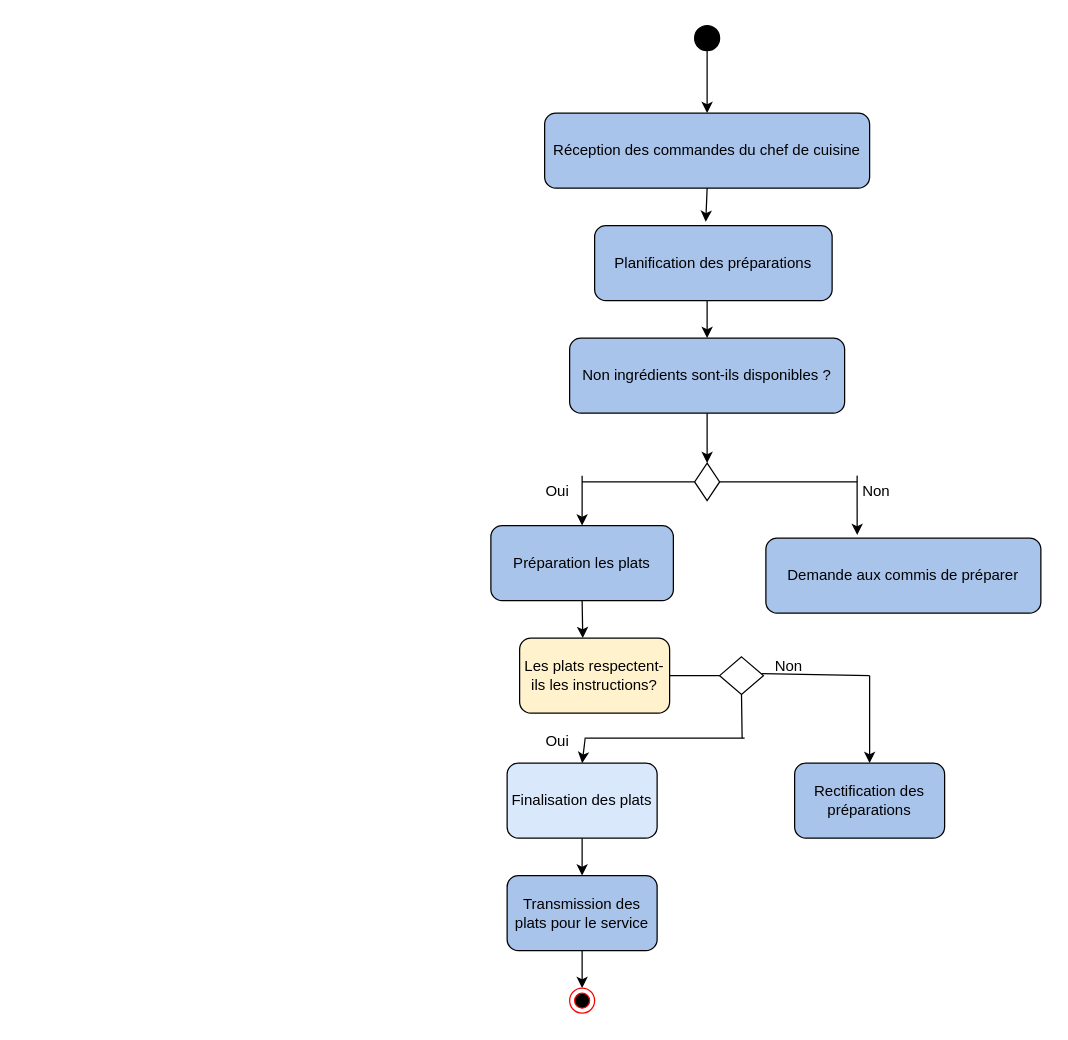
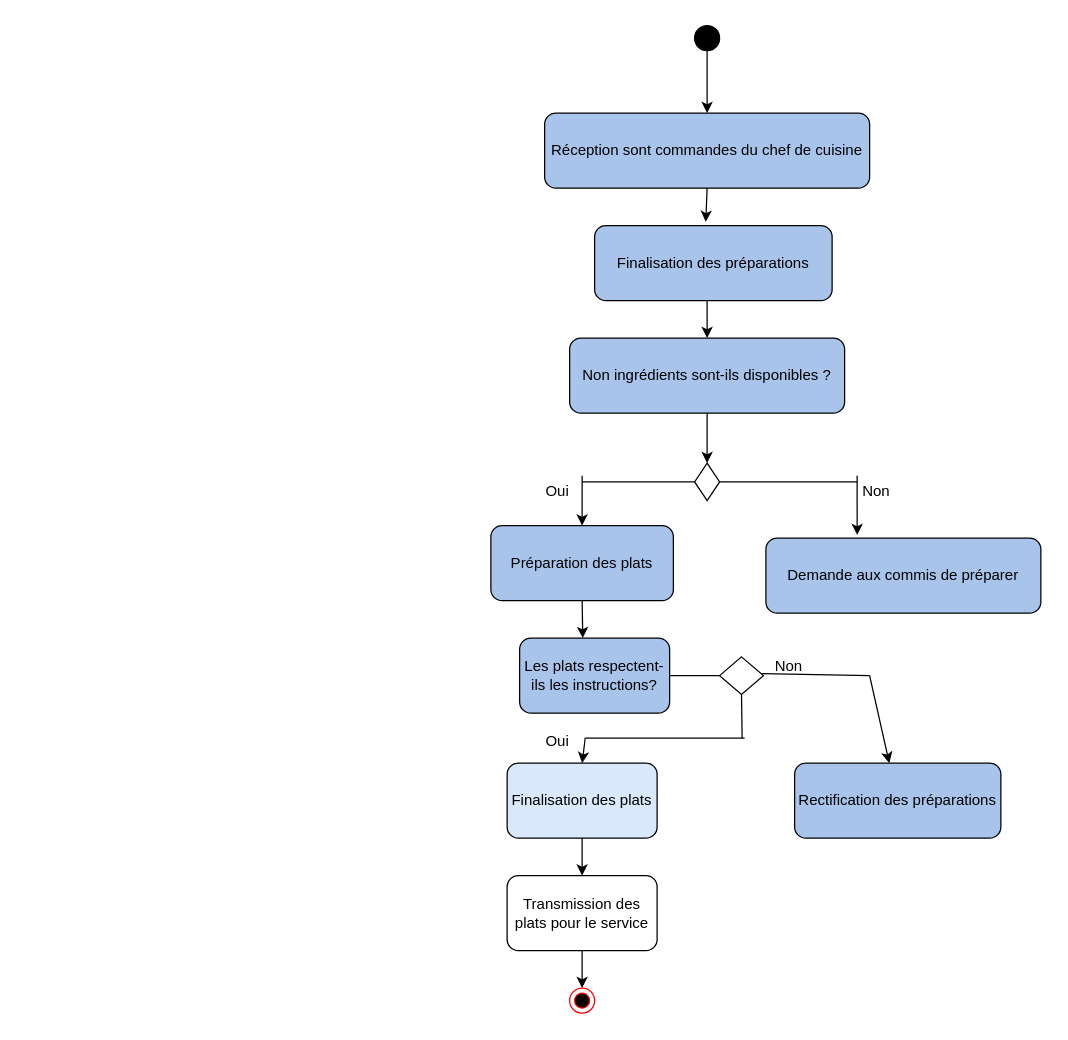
- <mxCell id="3" value="&lt;span style=&quot;text-wrap: nowrap;&quot;&gt;Réception des commandes du chef de cuisine&lt;/span&gt;" style="rounded=1;whiteSpace=wrap;html=1;fillColor=#A9C4EB;" parent="1" vertex="1"><mxGeometry x="435" width="260" height="60" as="geometry" y="90" /></mxCell>
+ <mxCell id="3" value="&lt;span style=&quot;text-wrap: nowrap;&quot;&gt;Réception sont commandes du chef de cuisine&lt;/span&gt;" style="rounded=1;whiteSpace=wrap;html=1;fillColor=#A9C4EB;" parent="1" vertex="1"><mxGeometry x="435" width="260" height="60" as="geometry" y="90" /></mxCell>
- <mxCell id="4" value="&lt;span style=&quot;text-wrap: nowrap;&quot;&gt;Planification des préparations&lt;/span&gt;" style="rounded=1;whiteSpace=wrap;html=1;fillColor=#A9C4EB;" parent="1" vertex="1"><mxGeometry x="475" y="180" width="190" height="60" as="geometry" /></mxCell>
+ <mxCell id="4" value="&lt;span style=&quot;text-wrap: nowrap;&quot;&gt;Finalisation des préparations&lt;/span&gt;" style="rounded=1;whiteSpace=wrap;html=1;fillColor=#A9C4EB;" parent="1" vertex="1"><mxGeometry x="475" y="180" width="190" height="60" as="geometry" /></mxCell>
- <mxCell id="6" value="&lt;span style=&quot;text-wrap: nowrap;&quot;&gt;Préparation les plats&lt;/span&gt;" style="rounded=1;whiteSpace=wrap;html=1;fillColor=#A9C4EB;" parent="1" vertex="1"><mxGeometry x="392" y="420" width="146" height="60" as="geometry" /></mxCell>
+ <mxCell id="6" value="&lt;span style=&quot;text-wrap: nowrap;&quot;&gt;Préparation des plats&lt;/span&gt;" style="rounded=1;whiteSpace=wrap;html=1;fillColor=#A9C4EB;" parent="1" vertex="1"><mxGeometry x="392" y="420" width="146" height="60" as="geometry" /></mxCell>
- <mxCell id="8" value="Les plats respectent-ils les instructions?" style="rounded=1;whiteSpace=wrap;html=1;fillColor=#fff2cc;" parent="1" vertex="1"><mxGeometry x="415" y="510" width="120" height="60" as="geometry" /></mxCell>
+ <mxCell id="8" value="Les plats respectent-ils les instructions?" style="rounded=1;whiteSpace=wrap;html=1;fillColor=#A9C4EB;" parent="1" vertex="1"><mxGeometry x="415" y="510" width="120" height="60" as="geometry" /></mxCell>
- <mxCell id="10" value="Rectification des préparations" style="rounded=1;whiteSpace=wrap;html=1;fillColor=#A9C4EB;" parent="1" vertex="1"><mxGeometry x="635" y="610" width="120" height="60" as="geometry" /></mxCell>
+ <mxCell id="10" value="Rectification des préparations" style="rounded=1;whiteSpace=wrap;html=1;fillColor=#A9C4EB;" parent="1" vertex="1"><mxGeometry x="635" y="610" width="165" height="60" as="geometry" /></mxCell>
- <mxCell id="11" value="Transmission des plats pour le service" style="rounded=1;whiteSpace=wrap;html=1;fillColor=#A9C4EB;" parent="1" vertex="1"><mxGeometry x="405" y="700" width="120" height="60" as="geometry" /></mxCell>
+ <mxCell id="11" value="Transmission des plats pour le service" style="rounded=1;whiteSpace=wrap;html=1;fillColor=#ffffff;" parent="1" vertex="1"><mxGeometry x="405" y="700" width="120" height="60" as="geometry" /></mxCell>
